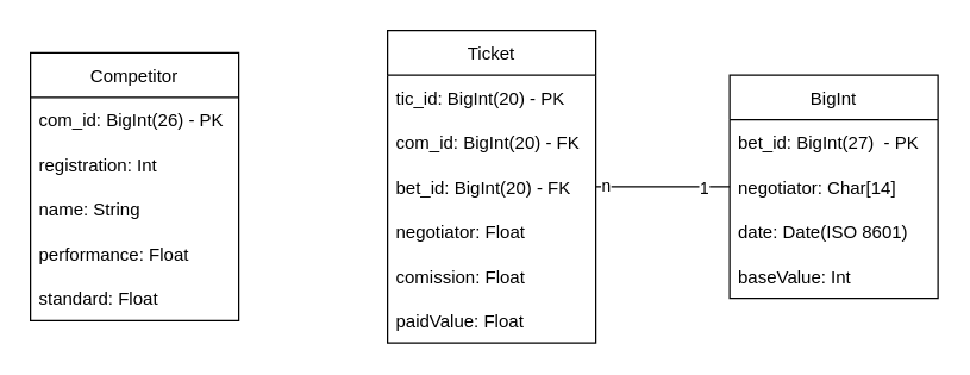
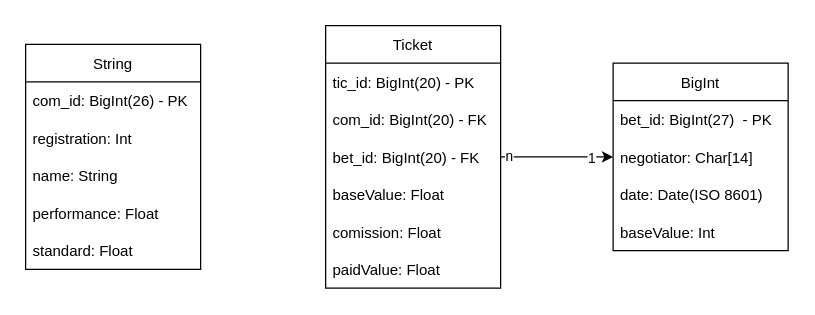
- <mxCell id="2" value="Competitor" style="swimlane;fontStyle=0;childLayout=stackLayout;horizontal=1;startSize=30;horizontalStack=0;resizeParent=1;resizeParentMax=0;resizeLast=0;collapsible=1;marginBottom=0;" vertex="1" parent="1"><mxGeometry x="20" y="35" width="140" height="180" as="geometry" /></mxCell>
+ <mxCell id="2" value="String" style="swimlane;fontStyle=0;childLayout=stackLayout;horizontal=1;startSize=30;horizontalStack=0;resizeParent=1;resizeParentMax=0;resizeLast=0;collapsible=1;marginBottom=0;" vertex="1" parent="1"><mxGeometry x="20" y="35" width="140" height="180" as="geometry" /></mxCell>
- <mxCell id="8" style="edgeStyle=orthogonalEdgeStyle;rounded=0;orthogonalLoop=1;jettySize=auto;html=1;endArrow=none;" edge="1" parent="1" source="11" target="18"><mxGeometry relative="1" as="geometry" /></mxCell>
+ <mxCell id="8" style="edgeStyle=orthogonalEdgeStyle;rounded=0;orthogonalLoop=1;jettySize=auto;html=1;" edge="1" parent="1" source="11" target="18"><mxGeometry relative="1" as="geometry" /></mxCell>
- <mxCell id="15" value="negotiator: Float" style="text;strokeColor=none;fillColor=none;align=left;verticalAlign=middle;spacingLeft=4;spacingRight=4;overflow=hidden;points=[[0,0.5],[1,0.5]];portConstraint=eastwest;rotatable=0;" vertex="1" parent="11"><mxGeometry y="120" width="140" height="30" as="geometry" /></mxCell>
+ <mxCell id="15" value="baseValue: Float" style="text;strokeColor=none;fillColor=none;align=left;verticalAlign=middle;spacingLeft=4;spacingRight=4;overflow=hidden;points=[[0,0.5],[1,0.5]];portConstraint=eastwest;rotatable=0;" vertex="1" parent="11"><mxGeometry y="120" width="140" height="30" as="geometry" /></mxCell>
